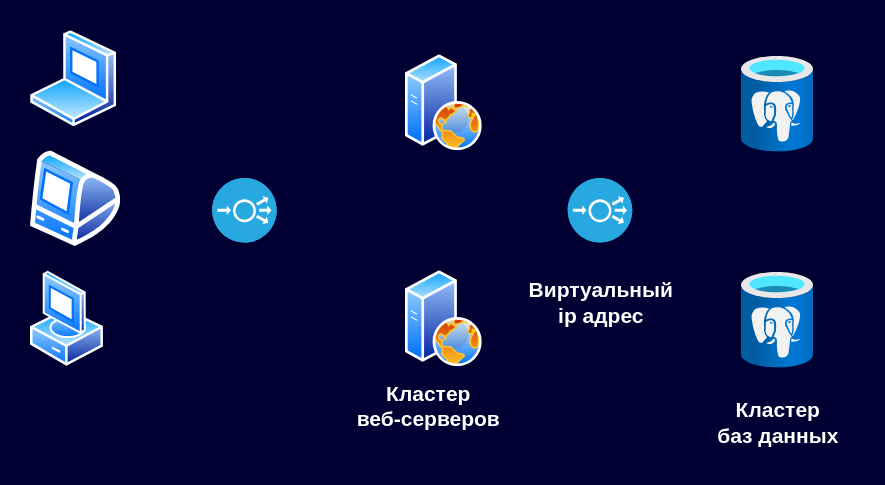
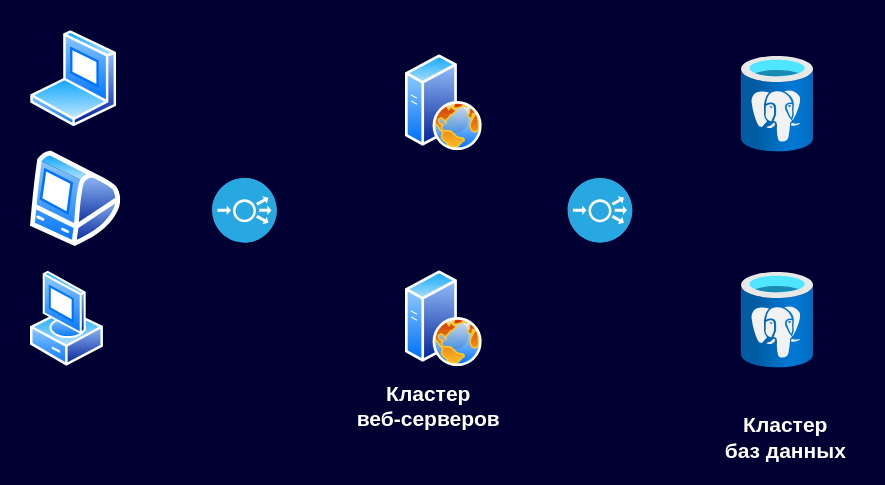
- <mxCell id="12" value="Виртуальный&lt;div&gt;ip адрес&lt;/div&gt;" style="text;strokeColor=none;fillColor=none;html=1;fontSize=14;fontStyle=1;verticalAlign=middle;align=center;fontColor=#FFFFFF;" vertex="1" parent="1"><mxGeometry x="349.5" y="181" width="100" height="40" as="geometry" /></mxCell>
- <mxCell id="13" value="Кластер&lt;div&gt;баз данных&lt;/div&gt;" style="text;strokeColor=none;fillColor=none;html=1;fontSize=14;fontStyle=1;verticalAlign=middle;align=center;fontColor=#FFFFFF;" vertex="1" parent="1"><mxGeometry x="468" y="261" width="100" height="40" as="geometry" /></mxCell>
+ <mxCell id="13" value="Кластер&lt;div&gt;баз данных&lt;/div&gt;" style="text;strokeColor=none;fillColor=none;html=1;fontSize=14;fontStyle=1;verticalAlign=middle;align=center;fontColor=#FFFFFF;" vertex="1" parent="1"><mxGeometry x="473" y="271" width="100" height="40" as="geometry" /></mxCell>
